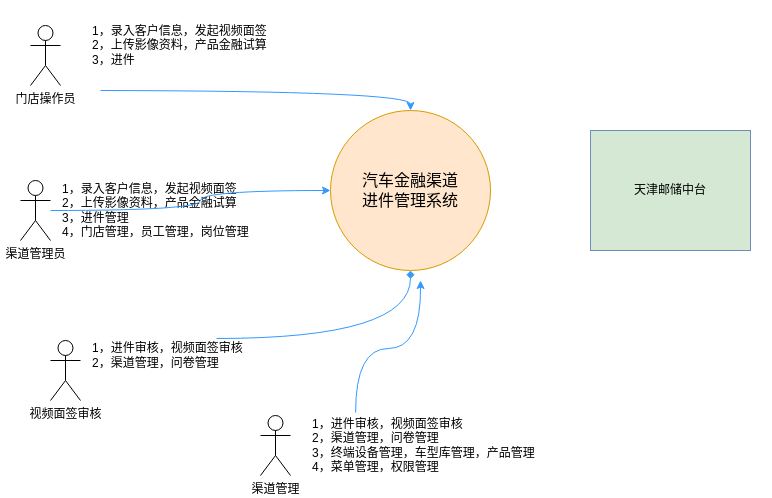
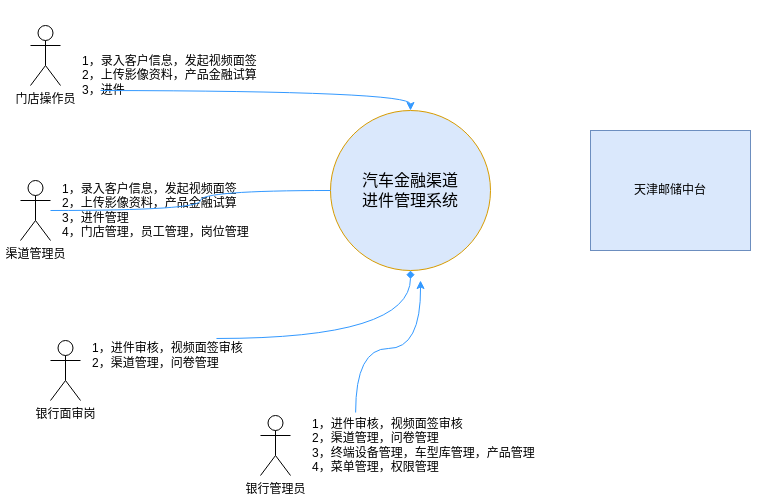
- <mxCell id="7" value="1，录入客户信息，发起视频面签&lt;br&gt;2，上传影像资料，产品金融试算&lt;br&gt;3，进件" style="text;html=1;align=left;verticalAlign=middle;resizable=0;points=[];autosize=1;strokeColor=none;fillColor=none;" vertex="1" parent="1"><mxGeometry x="90" y="20" width="190" height="50" as="geometry" /></mxCell>
+ <mxCell id="7" value="1，录入客户信息，发起视频面签&lt;br&gt;2，上传影像资料，产品金融试算&lt;br&gt;3，进件" style="text;html=1;align=left;verticalAlign=middle;resizable=0;points=[];autosize=1;strokeColor=none;fillColor=none;" vertex="1" parent="1"><mxGeometry x="80" y="50" width="190" height="50" as="geometry" /></mxCell>
- <mxCell id="13" value="" style="endArrow=classic;html=1;rounded=0;edgeStyle=orthogonalEdgeStyle;curved=1;strokeColor=#3399FF;" edge="1" parent="1" source="3" target="5"><mxGeometry width="50" height="50" relative="1" as="geometry"><mxPoint x="160" y="220" as="sourcePoint" /><mxPoint x="270" y="180" as="targetPoint" /><Array as="points"><mxPoint x="200" y="210" /><mxPoint x="200" y="190" /></Array></mxGeometry></mxCell>
+ <mxCell id="13" value="" style="endArrow=none;html=1;rounded=0;edgeStyle=orthogonalEdgeStyle;curved=1;strokeColor=#3399FF;" edge="1" parent="1" source="3" target="5"><mxGeometry width="50" height="50" relative="1" as="geometry"><mxPoint x="160" y="220" as="sourcePoint" /><mxPoint x="270" y="180" as="targetPoint" /><Array as="points"><mxPoint x="200" y="210" /><mxPoint x="200" y="190" /></Array></mxGeometry></mxCell>
- <mxCell id="5" value="&lt;p class=&quot;MsoNormal&quot; style=&quot;margin: 0pt 0pt 0.0pt ; text-align: justify ; font-family: &amp;#34;times new roman&amp;#34; ; font-size: 10.5pt&quot;&gt;&lt;span style=&quot;font-size: 12pt&quot;&gt;汽车金融渠道&lt;br&gt;进件管理系统&lt;/span&gt;&lt;/p&gt;" style="ellipse;whiteSpace=wrap;html=1;aspect=fixed;fillColor=#ffe6cc;strokeColor=#d79b00;" vertex="1" parent="1"><mxGeometry x="330" y="110" width="160" height="160" as="geometry" /></mxCell>
+ <mxCell id="5" value="&lt;p class=&quot;MsoNormal&quot; style=&quot;margin: 0pt 0pt 0.0pt ; text-align: justify ; font-family: &amp;#34;times new roman&amp;#34; ; font-size: 10.5pt&quot;&gt;&lt;span style=&quot;font-size: 12pt&quot;&gt;汽车金融渠道&lt;br&gt;进件管理系统&lt;/span&gt;&lt;/p&gt;" style="ellipse;whiteSpace=wrap;html=1;aspect=fixed;fillColor=#dae8fc;strokeColor=#d79b00;" vertex="1" parent="1"><mxGeometry x="330" y="110" width="160" height="160" as="geometry" /></mxCell>
- <mxCell id="4" value="天津邮储中台" style="rounded=0;whiteSpace=wrap;html=1;fillColor=#d5e8d4;strokeColor=#6c8ebf;" vertex="1" parent="1"><mxGeometry x="590" y="130" width="160" height="120" as="geometry" /></mxCell>
+ <mxCell id="4" value="天津邮储中台" style="rounded=0;whiteSpace=wrap;html=1;fillColor=#dae8fc;strokeColor=#6c8ebf;" vertex="1" parent="1"><mxGeometry x="590" y="130" width="160" height="120" as="geometry" /></mxCell>
- <mxCell id="10" value="视频面签审核" style="shape=umlActor;verticalLabelPosition=bottom;verticalAlign=top;html=1;" vertex="1" parent="1"><mxGeometry x="50" y="340" width="30" height="60" as="geometry" /></mxCell>
+ <mxCell id="10" value="银行面审岗" style="shape=umlActor;verticalLabelPosition=bottom;verticalAlign=top;html=1;" vertex="1" parent="1"><mxGeometry x="50" y="340" width="30" height="60" as="geometry" /></mxCell>
- <mxCell id="2" value="渠道管理" style="shape=umlActor;verticalLabelPosition=bottom;verticalAlign=top;html=1;" vertex="1" parent="1"><mxGeometry x="260" y="415" width="30" height="60" as="geometry" /></mxCell>
+ <mxCell id="2" value="银行管理员" style="shape=umlActor;verticalLabelPosition=bottom;verticalAlign=top;html=1;" vertex="1" parent="1"><mxGeometry x="260" y="415" width="30" height="60" as="geometry" /></mxCell>
